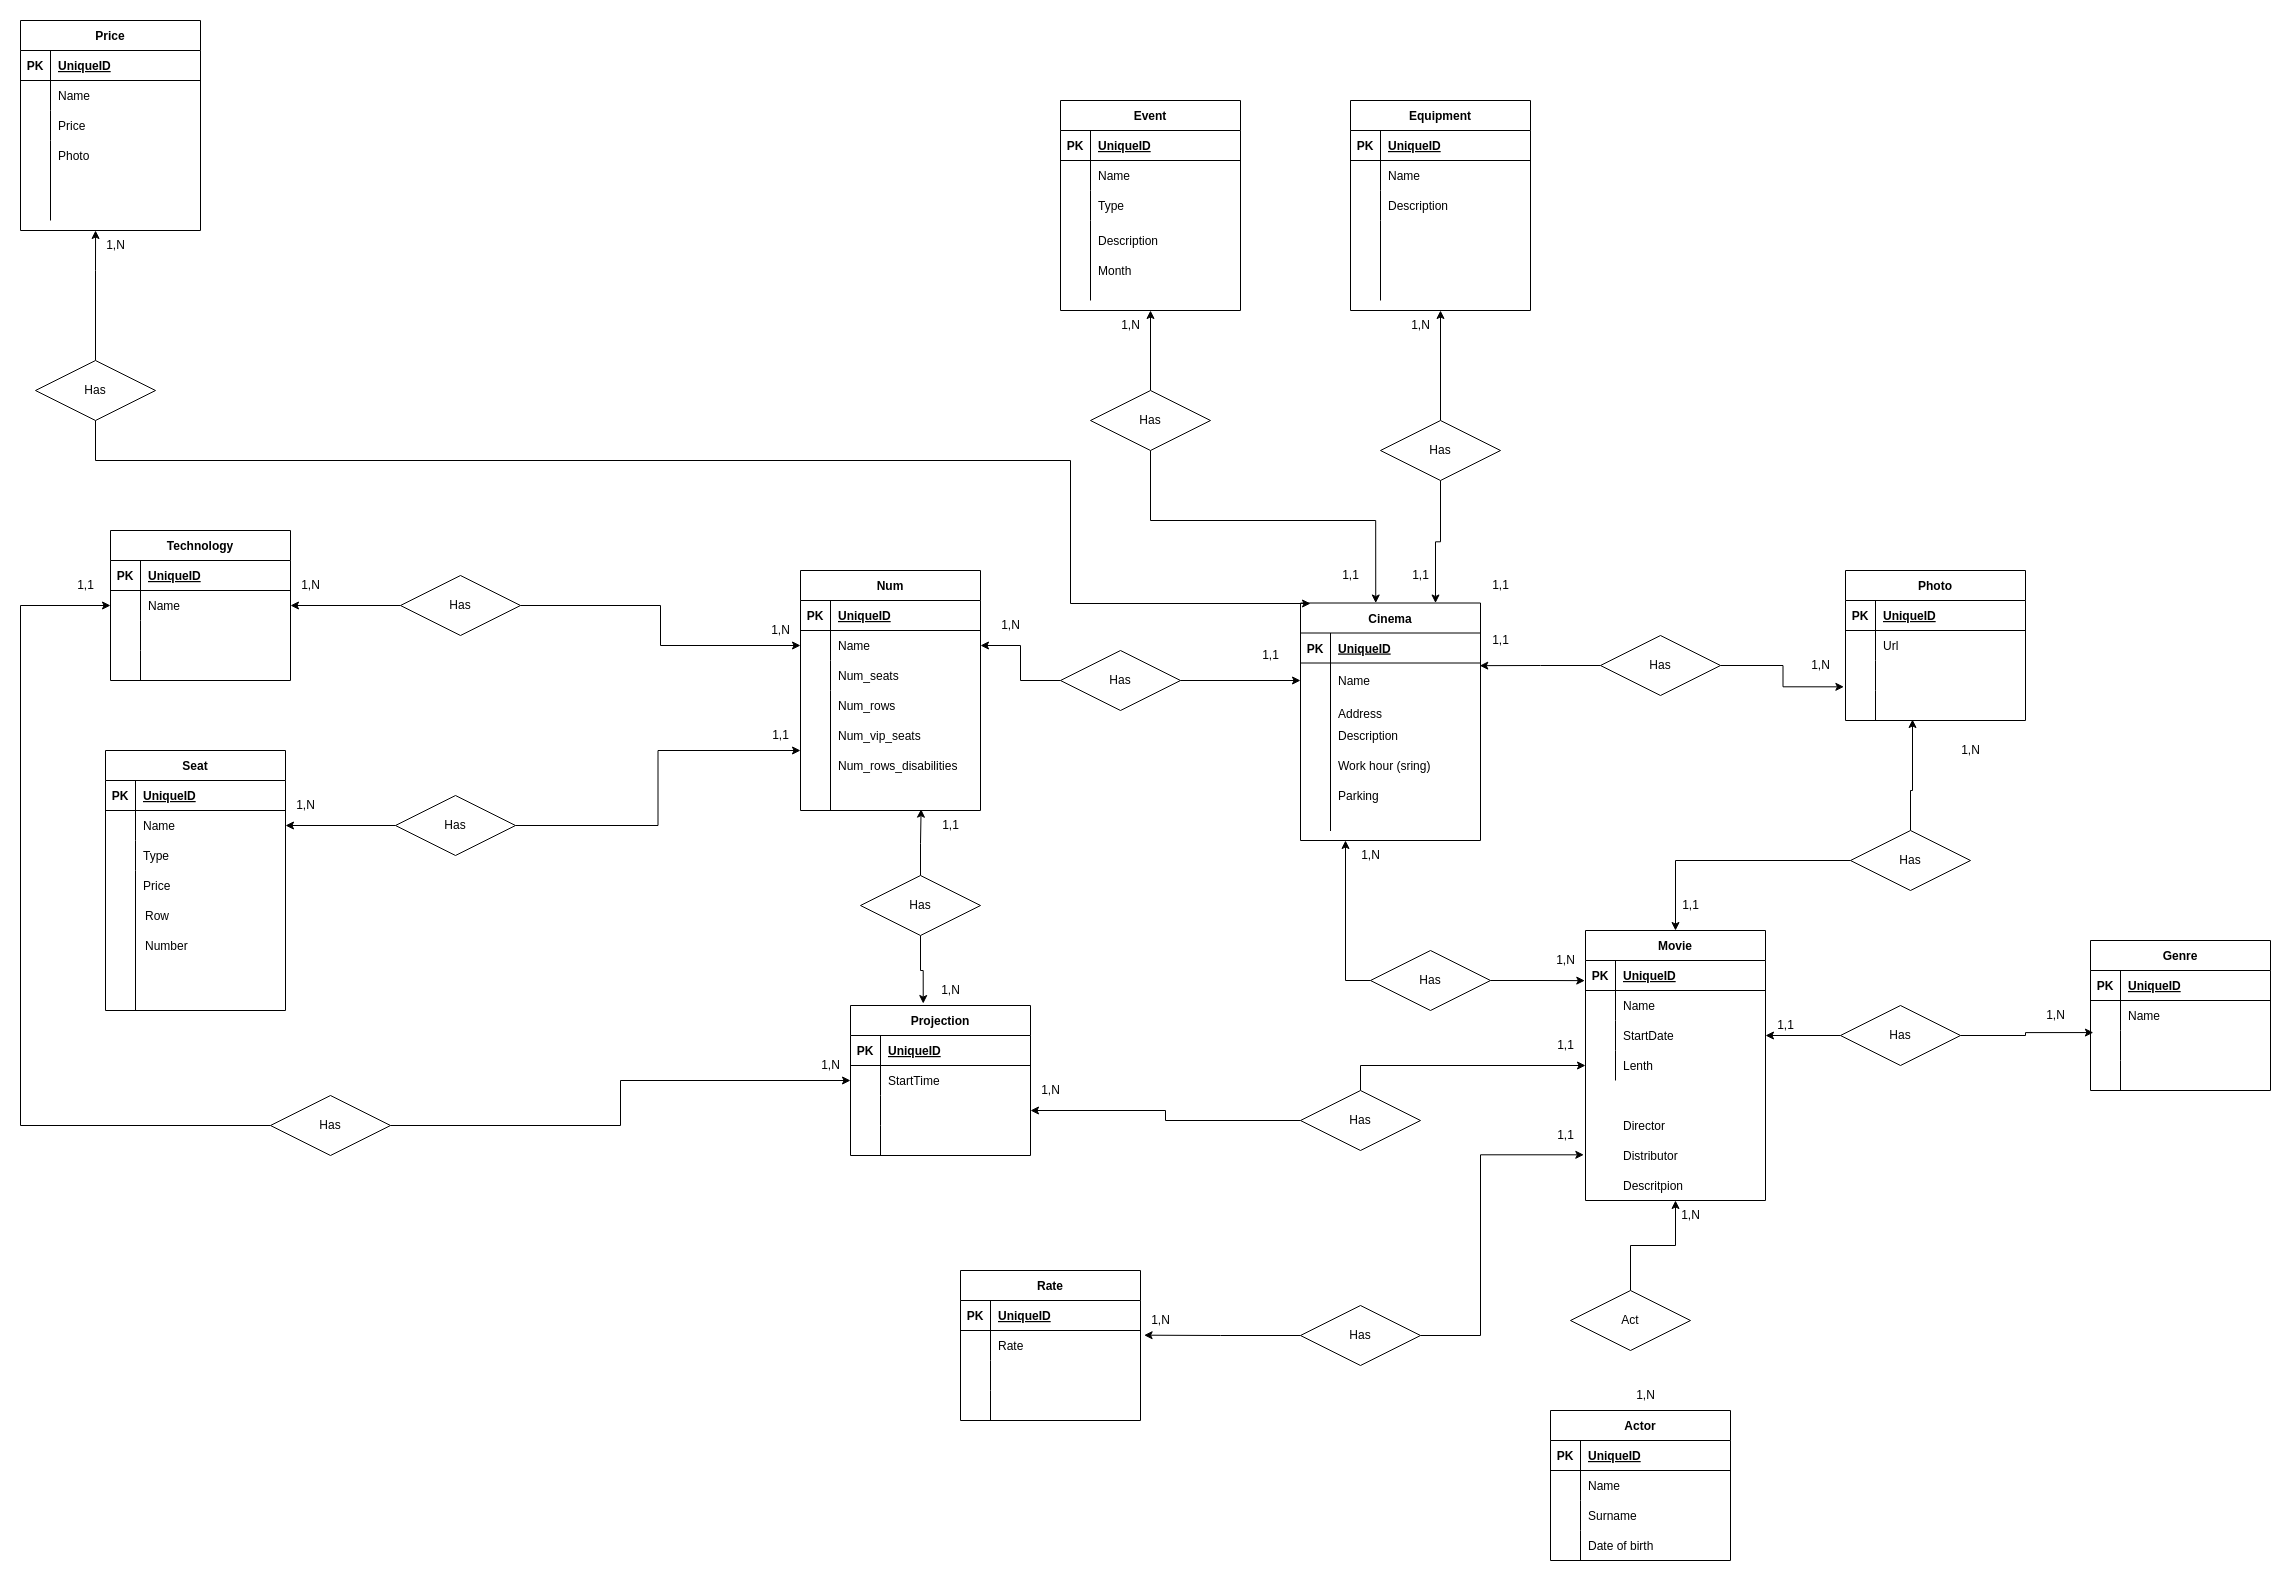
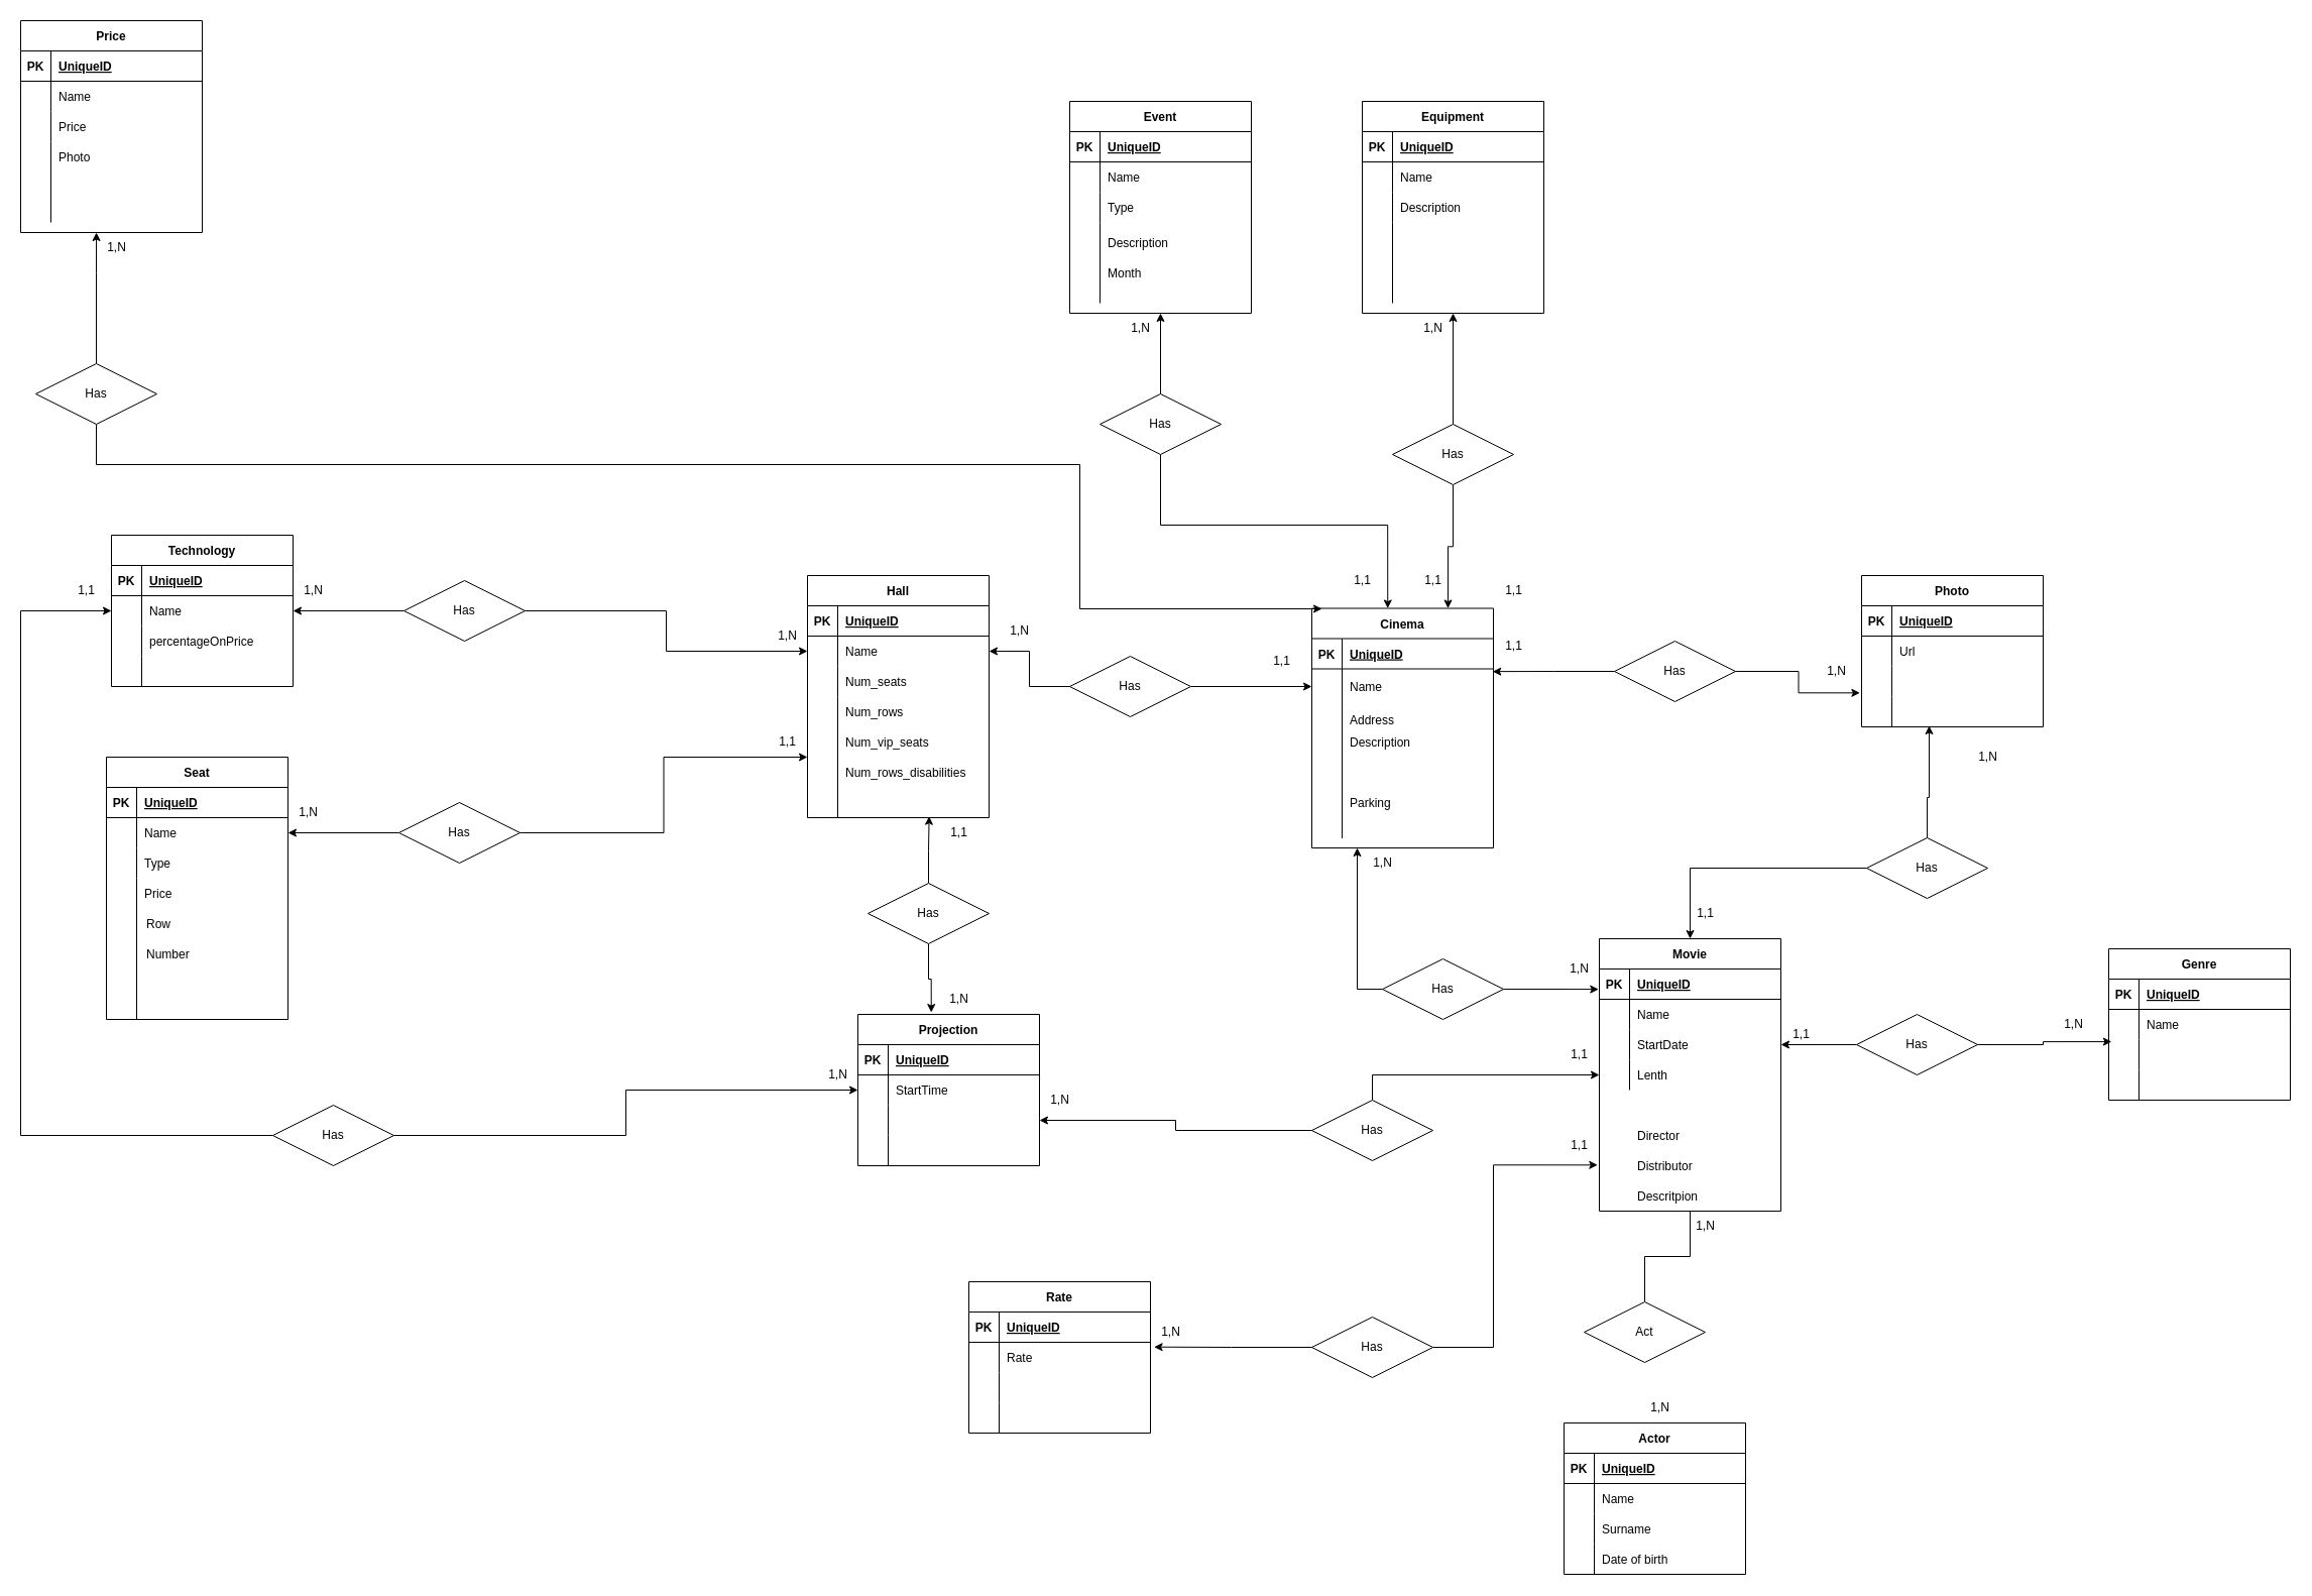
- <mxCell id="116" value="Num" style="shape=table;startSize=30;container=1;collapsible=1;childLayout=tableLayout;fixedRows=1;rowLines=0;fontStyle=1;align=center;resizeLast=1;" parent="1" vertex="1"><mxGeometry x="800" y="570" width="180" height="240" as="geometry" /></mxCell>
+ <mxCell id="116" value="Hall" style="shape=table;startSize=30;container=1;collapsible=1;childLayout=tableLayout;fixedRows=1;rowLines=0;fontStyle=1;align=center;resizeLast=1;" parent="1" vertex="1"><mxGeometry x="800" y="570" width="180" height="240" as="geometry" /></mxCell>
+ <mxCell id="264" value="percentageOnPrice" style="shape=partialRectangle;connectable=0;fillColor=none;top=0;left=0;bottom=0;right=0;align=left;spacingLeft=6;overflow=hidden;" vertex="1" parent="1"><mxGeometry x="140" y="620" width="150" height="30" as="geometry"><mxRectangle width="150" height="30" as="alternateBounds" /></mxGeometry></mxCell>
- <mxCell id="182" value="Work hour (sring)" style="shape=partialRectangle;connectable=0;fillColor=none;top=0;left=0;bottom=0;right=0;align=left;spacingLeft=6;overflow=hidden;" parent="1" vertex="1"><mxGeometry x="1330" y="750" width="150" height="30" as="geometry"><mxRectangle width="150" height="30" as="alternateBounds" /></mxGeometry></mxCell>
- <mxCell id="83" style="edgeStyle=orthogonalEdgeStyle;rounded=0;orthogonalLoop=1;jettySize=auto;html=1;entryX=0.5;entryY=1;entryDx=0;entryDy=0;" parent="1" source="84" target="2" edge="1"><mxGeometry relative="1" as="geometry" /></mxCell>
+ <mxCell id="83" style="edgeStyle=orthogonalEdgeStyle;rounded=0;orthogonalLoop=1;jettySize=auto;html=1;entryX=0.5;entryY=1;entryDx=0;entryDy=0;endArrow=none;" parent="1" source="84" target="2" edge="1"><mxGeometry relative="1" as="geometry" /></mxCell>
